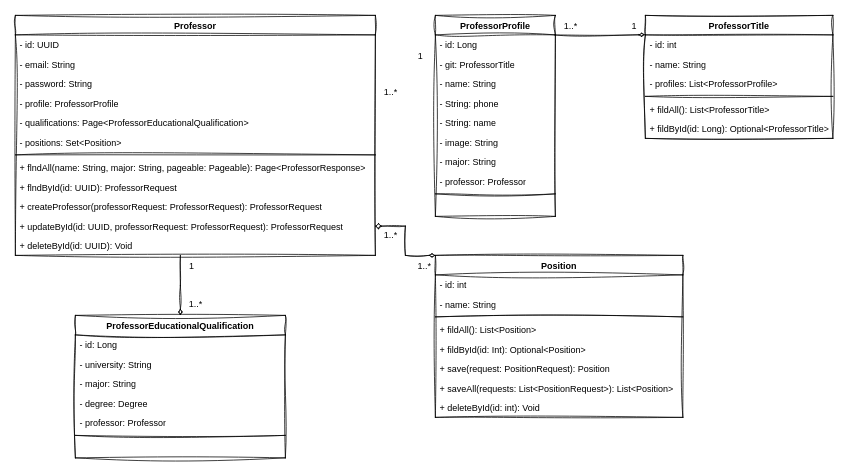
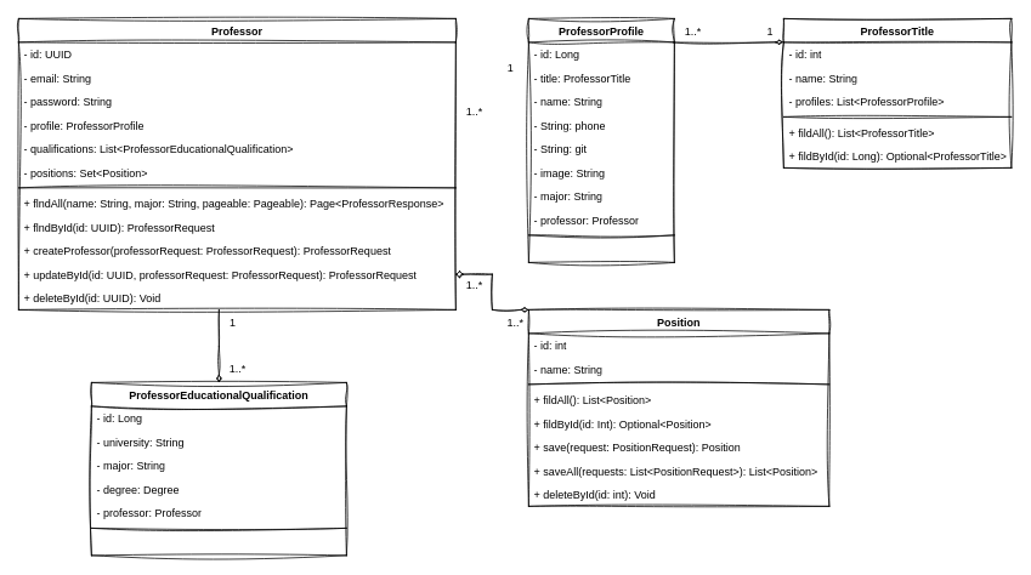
- <mxCell id="17" value="- git: ProfessorTitle" style="text;strokeColor=none;fillColor=none;align=left;verticalAlign=top;spacingLeft=4;spacingRight=4;overflow=hidden;rotatable=0;points=[[0,0.5],[1,0.5]];portConstraint=eastwest;whiteSpace=wrap;html=1;sketch=1;curveFitting=1;jiggle=2;" parent="15" vertex="1"><mxGeometry y="52" width="160" height="26" as="geometry" /></mxCell>
+ <mxCell id="17" value="- title: ProfessorTitle" style="text;strokeColor=none;fillColor=none;align=left;verticalAlign=top;spacingLeft=4;spacingRight=4;overflow=hidden;rotatable=0;points=[[0,0.5],[1,0.5]];portConstraint=eastwest;whiteSpace=wrap;html=1;sketch=1;curveFitting=1;jiggle=2;" parent="15" vertex="1"><mxGeometry y="52" width="160" height="26" as="geometry" /></mxCell>
- <mxCell id="7" value="- qualifications: Page&amp;lt;ProfessorEducationalQualification&amp;gt;" style="text;strokeColor=none;fillColor=none;align=left;verticalAlign=top;spacingLeft=4;spacingRight=4;overflow=hidden;rotatable=0;points=[[0,0.5],[1,0.5]];portConstraint=eastwest;whiteSpace=wrap;html=1;sketch=1;curveFitting=1;jiggle=2;" parent="2" vertex="1"><mxGeometry y="130" width="480" height="26" as="geometry" /></mxCell>
+ <mxCell id="7" value="- qualifications: List&amp;lt;ProfessorEducationalQualification&amp;gt;" style="text;strokeColor=none;fillColor=none;align=left;verticalAlign=top;spacingLeft=4;spacingRight=4;overflow=hidden;rotatable=0;points=[[0,0.5],[1,0.5]];portConstraint=eastwest;whiteSpace=wrap;html=1;sketch=1;curveFitting=1;jiggle=2;" parent="2" vertex="1"><mxGeometry y="130" width="480" height="26" as="geometry" /></mxCell>
- <mxCell id="20" value="- String: name" style="text;strokeColor=none;fillColor=none;align=left;verticalAlign=top;spacingLeft=4;spacingRight=4;overflow=hidden;rotatable=0;points=[[0,0.5],[1,0.5]];portConstraint=eastwest;whiteSpace=wrap;html=1;sketch=1;curveFitting=1;jiggle=2;" parent="15" vertex="1"><mxGeometry y="130" width="160" height="26" as="geometry" /></mxCell>
+ <mxCell id="20" value="- String: git" style="text;strokeColor=none;fillColor=none;align=left;verticalAlign=top;spacingLeft=4;spacingRight=4;overflow=hidden;rotatable=0;points=[[0,0.5],[1,0.5]];portConstraint=eastwest;whiteSpace=wrap;html=1;sketch=1;curveFitting=1;jiggle=2;" parent="15" vertex="1"><mxGeometry y="130" width="160" height="26" as="geometry" /></mxCell>
